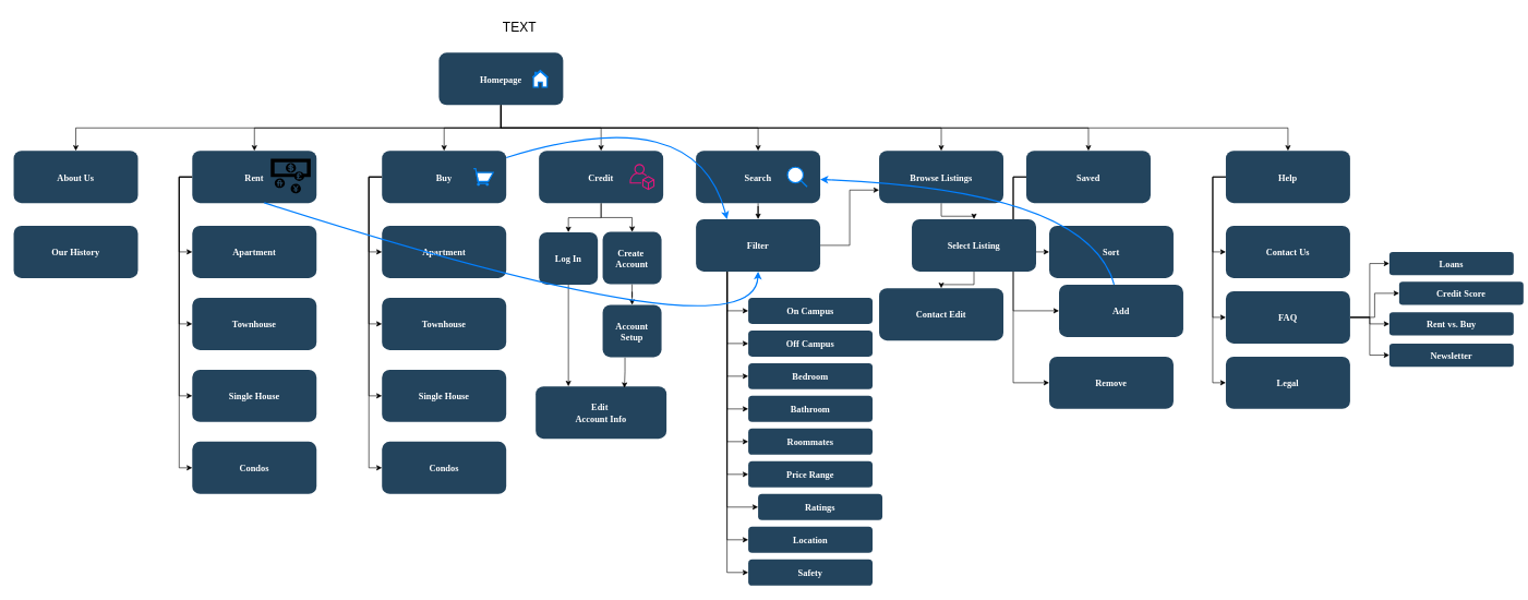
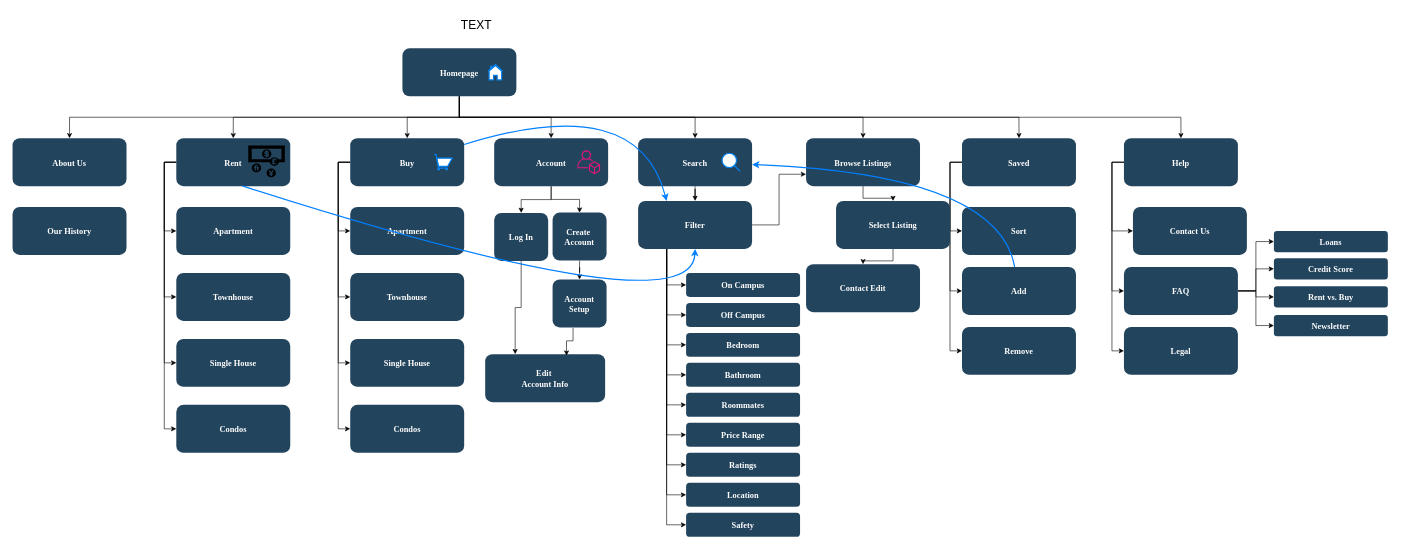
- <mxCell id="64" value="Saved" style="rounded=1;fillColor=#23445D;gradientColor=none;strokeColor=none;fontColor=#FFFFFF;fontStyle=1;fontFamily=Tahoma;fontSize=14" parent="1" vertex="1"><mxGeometry x="1568" y="230" width="190" height="80" as="geometry" /></mxCell>
+ <mxCell id="64" value="Saved" style="rounded=1;fillColor=#23445D;gradientColor=none;strokeColor=none;fontColor=#FFFFFF;fontStyle=1;fontFamily=Tahoma;fontSize=14" parent="1" vertex="1"><mxGeometry x="1603" y="230" width="190" height="80" as="geometry" /></mxCell>
- <mxCell id="13" value="Credit" style="rounded=1;fillColor=#23445D;gradientColor=none;strokeColor=none;fontColor=#FFFFFF;fontStyle=1;fontFamily=Tahoma;fontSize=14" parent="1" vertex="1"><mxGeometry x="823" y="230" width="190" height="80" as="geometry" /></mxCell>
+ <mxCell id="13" value="Account" style="rounded=1;fillColor=#23445D;gradientColor=none;strokeColor=none;fontColor=#FFFFFF;fontStyle=1;fontFamily=Tahoma;fontSize=14" parent="1" vertex="1"><mxGeometry x="823" y="230" width="190" height="80" as="geometry" /></mxCell>
- <mxCell id="72" value="Contact Us" style="rounded=1;fillColor=#23445D;gradientColor=none;strokeColor=none;fontColor=#FFFFFF;fontStyle=1;fontFamily=Tahoma;fontSize=14" parent="1" vertex="1"><mxGeometry x="1873" y="344.5" width="190" height="80" as="geometry" /></mxCell>
+ <mxCell id="72" value="Contact Us" style="rounded=1;fillColor=#23445D;gradientColor=none;strokeColor=none;fontColor=#FFFFFF;fontStyle=1;fontFamily=Tahoma;fontSize=14" parent="1" vertex="1"><mxGeometry x="1888" y="344.5" width="190" height="80" as="geometry" /></mxCell>
- <mxCell id="80" value="Credit Score" style="rounded=1;fillColor=#23445D;gradientColor=none;strokeColor=none;fontColor=#FFFFFF;fontStyle=1;fontFamily=Tahoma;fontSize=14" parent="1" vertex="1"><mxGeometry x="2138" y="430" width="190" height="35.5" as="geometry" /></mxCell>
+ <mxCell id="80" value="Credit Score" style="rounded=1;fillColor=#23445D;gradientColor=none;strokeColor=none;fontColor=#FFFFFF;fontStyle=1;fontFamily=Tahoma;fontSize=14" parent="1" vertex="1"><mxGeometry x="2123" y="430" width="190" height="35.5" as="geometry" /></mxCell>
- <mxCell id="66" value="Add" style="rounded=1;fillColor=#23445D;gradientColor=none;strokeColor=none;fontColor=#FFFFFF;fontStyle=1;fontFamily=Tahoma;fontSize=14" parent="1" vertex="1"><mxGeometry x="1618" y="434.5" width="190" height="80" as="geometry" /></mxCell>
+ <mxCell id="66" value="Add" style="rounded=1;fillColor=#23445D;gradientColor=none;strokeColor=none;fontColor=#FFFFFF;fontStyle=1;fontFamily=Tahoma;fontSize=14" parent="1" vertex="1"><mxGeometry x="1603" y="444.5" width="190" height="80" as="geometry" /></mxCell>
- <mxCell id="83" value="Edit &#10;Account Info" style="rounded=1;fillColor=#23445D;gradientColor=none;strokeColor=none;fontColor=#FFFFFF;fontStyle=1;fontFamily=Tahoma;fontSize=14" parent="1" vertex="1"><mxGeometry x="818" y="590" width="200" height="80" as="geometry" /></mxCell>
+ <mxCell id="83" value="Edit &#10;Account Info" style="rounded=1;fillColor=#23445D;gradientColor=none;strokeColor=none;fontColor=#FFFFFF;fontStyle=1;fontFamily=Tahoma;fontSize=14" parent="1" vertex="1"><mxGeometry x="808" y="590" width="200" height="80" as="geometry" /></mxCell>
- <mxCell id="40" value="Ratings" style="rounded=1;fillColor=#23445D;gradientColor=none;strokeColor=none;fontColor=#FFFFFF;fontStyle=1;fontFamily=Tahoma;fontSize=14" parent="1" vertex="1"><mxGeometry x="1158" y="754.5" width="190" height="40" as="geometry" /></mxCell>
+ <mxCell id="40" value="Ratings" style="rounded=1;fillColor=#23445D;gradientColor=none;strokeColor=none;fontColor=#FFFFFF;fontStyle=1;fontFamily=Tahoma;fontSize=14" parent="1" vertex="1"><mxGeometry x="1143" y="754.5" width="190" height="40" as="geometry" /></mxCell>
